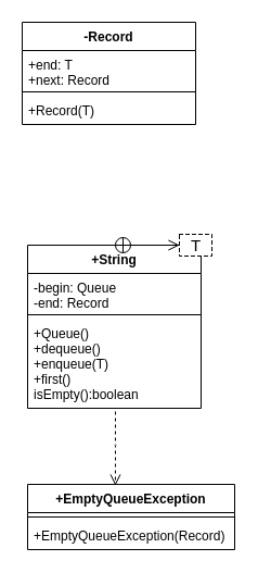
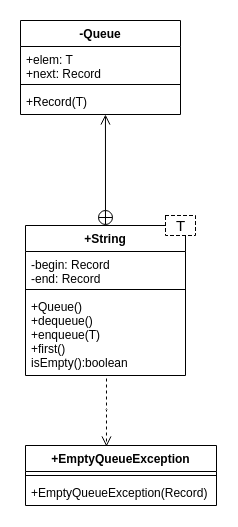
- <mxCell id="9" value="-Record" style="swimlane;fontStyle=1;align=center;verticalAlign=top;childLayout=stackLayout;horizontal=1;startSize=26;horizontalStack=0;resizeParent=1;resizeParentMax=0;resizeLast=0;collapsible=1;marginBottom=0;" parent="1" vertex="1"><mxGeometry x="20" y="20" width="160" height="94" as="geometry" /></mxCell>
+ <mxCell id="9" value="-Queue" style="swimlane;fontStyle=1;align=center;verticalAlign=top;childLayout=stackLayout;horizontal=1;startSize=26;horizontalStack=0;resizeParent=1;resizeParentMax=0;resizeLast=0;collapsible=1;marginBottom=0;" parent="1" vertex="1"><mxGeometry x="20" y="20" width="160" height="94" as="geometry" /></mxCell>
- <mxCell id="10" value="+end: T&#10;+next: Record" style="text;strokeColor=none;fillColor=none;align=left;verticalAlign=top;spacingLeft=4;spacingRight=4;overflow=hidden;rotatable=0;points=[[0,0.5],[1,0.5]];portConstraint=eastwest;" parent="9" vertex="1"><mxGeometry y="26" width="160" height="34" as="geometry" /></mxCell>
+ <mxCell id="10" value="+elem: T&#10;+next: Record" style="text;strokeColor=none;fillColor=none;align=left;verticalAlign=top;spacingLeft=4;spacingRight=4;overflow=hidden;rotatable=0;points=[[0,0.5],[1,0.5]];portConstraint=eastwest;" parent="9" vertex="1"><mxGeometry y="26" width="160" height="34" as="geometry" /></mxCell>
- <mxCell id="13" value="" style="endArrow=open;startArrow=circlePlus;endFill=0;startFill=0;endSize=8;html=1;exitX=0.5;exitY=0;exitDx=0;exitDy=0;" parent="1" source="2" target="15" edge="1"><mxGeometry width="160" relative="1" as="geometry"><mxPoint x="225" y="355" as="sourcePoint" /><mxPoint x="105" y="123" as="targetPoint" /></mxGeometry></mxCell>
+ <mxCell id="13" value="" style="endArrow=open;startArrow=circlePlus;endFill=0;startFill=0;endSize=8;html=1;exitX=0.5;exitY=0;exitDx=0;exitDy=0;entryX=0.531;entryY=1;entryDx=0;entryDy=0;entryPerimeter=0;" parent="1" source="2" target="12" edge="1"><mxGeometry width="160" relative="1" as="geometry"><mxPoint x="225" y="355" as="sourcePoint" /><mxPoint x="105" y="123" as="targetPoint" /></mxGeometry></mxCell>
- <mxCell id="3" value="-begin: Queue&#10;-end: Record" style="text;strokeColor=none;fillColor=none;align=left;verticalAlign=top;spacingLeft=4;spacingRight=4;overflow=hidden;rotatable=0;points=[[0,0.5],[1,0.5]];portConstraint=eastwest;" parent="2" vertex="1"><mxGeometry y="26" width="160" height="34" as="geometry" /></mxCell>
+ <mxCell id="3" value="-begin: Record&#10;-end: Record" style="text;strokeColor=none;fillColor=none;align=left;verticalAlign=top;spacingLeft=4;spacingRight=4;overflow=hidden;rotatable=0;points=[[0,0.5],[1,0.5]];portConstraint=eastwest;" parent="2" vertex="1"><mxGeometry y="26" width="160" height="34" as="geometry" /></mxCell>
